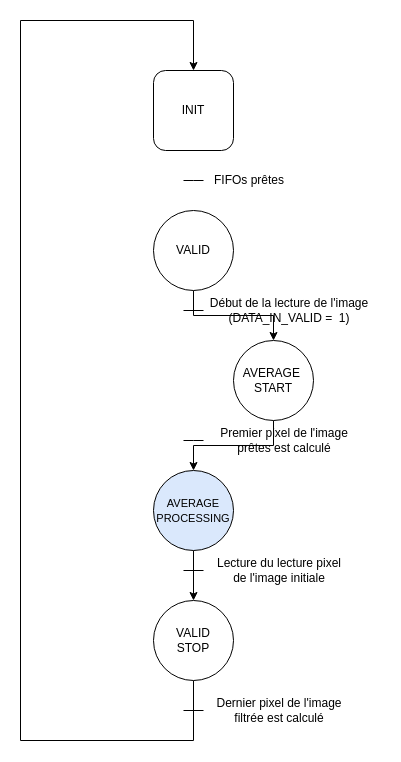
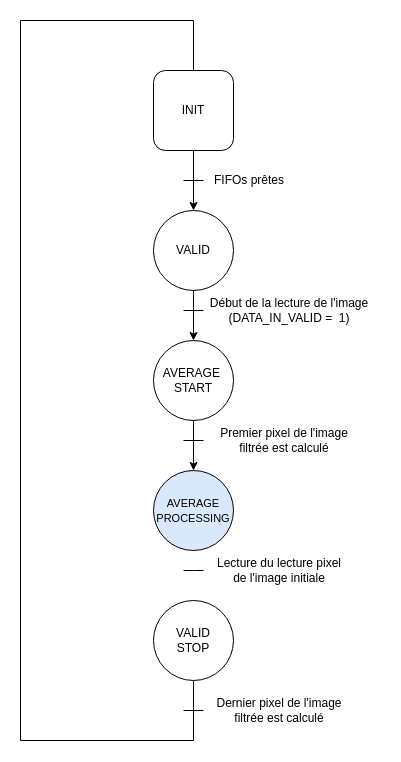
- <mxCell id="10" style="edgeStyle=orthogonalEdgeStyle;rounded=0;orthogonalLoop=1;jettySize=auto;html=1;entryX=0.5;entryY=0;entryDx=0;entryDy=0;exitX=0.5;exitY=1;exitDx=0;exitDy=0;" edge="1" parent="1" source="11" target="3"><mxGeometry relative="1" as="geometry"><mxPoint x="193" y="20" as="targetPoint" /><Array as="points"><mxPoint x="193" y="740" /><mxPoint x="20" y="740" /><mxPoint x="20" y="20" /><mxPoint x="193" y="20" /></Array></mxGeometry></mxCell>
+ <mxCell id="10" style="edgeStyle=orthogonalEdgeStyle;rounded=0;orthogonalLoop=1;jettySize=auto;html=1;entryX=0.5;entryY=0;entryDx=0;entryDy=0;exitX=0.5;exitY=1;exitDx=0;exitDy=0;endArrow=none;" edge="1" parent="1" source="11" target="3"><mxGeometry relative="1" as="geometry"><mxPoint x="193" y="20" as="targetPoint" /><Array as="points"><mxPoint x="193" y="740" /><mxPoint x="20" y="740" /><mxPoint x="20" y="20" /><mxPoint x="193" y="20" /></Array></mxGeometry></mxCell>
+ <mxCell id="2" style="edgeStyle=orthogonalEdgeStyle;rounded=0;orthogonalLoop=1;jettySize=auto;html=1;entryX=0.5;entryY=0;entryDx=0;entryDy=0;" edge="1" parent="1" source="3" target="5"><mxGeometry relative="1" as="geometry" /></mxCell>
- <mxCell id="7" value="AVERAGE&amp;nbsp;&lt;div&gt;START&lt;/div&gt;" style="ellipse;whiteSpace=wrap;html=1;aspect=fixed;" vertex="1" parent="1"><mxGeometry x="233" y="340" width="80" height="80" as="geometry" /></mxCell>
+ <mxCell id="7" value="AVERAGE&amp;nbsp;&lt;div&gt;START&lt;/div&gt;" style="ellipse;whiteSpace=wrap;html=1;aspect=fixed;" vertex="1" parent="1"><mxGeometry x="153" y="340" width="80" height="80" as="geometry" /></mxCell>
- <mxCell id="19" value="Premier pixel de l'image prêtes est calculé" style="text;html=1;align=center;verticalAlign=middle;whiteSpace=wrap;rounded=0;" vertex="1" parent="1"><mxGeometry x="209" y="430" width="150" height="20" as="geometry" /></mxCell>
+ <mxCell id="19" value="Premier pixel de l'image filtrée est calculé" style="text;html=1;align=center;verticalAlign=middle;whiteSpace=wrap;rounded=0;" vertex="1" parent="1"><mxGeometry x="209" y="430" width="150" height="20" as="geometry" /></mxCell>
- <mxCell id="8" style="edgeStyle=orthogonalEdgeStyle;rounded=0;orthogonalLoop=1;jettySize=auto;html=1;entryX=0.5;entryY=0;entryDx=0;entryDy=0;" edge="1" parent="1" source="9" target="11"><mxGeometry relative="1" as="geometry" /></mxCell>
